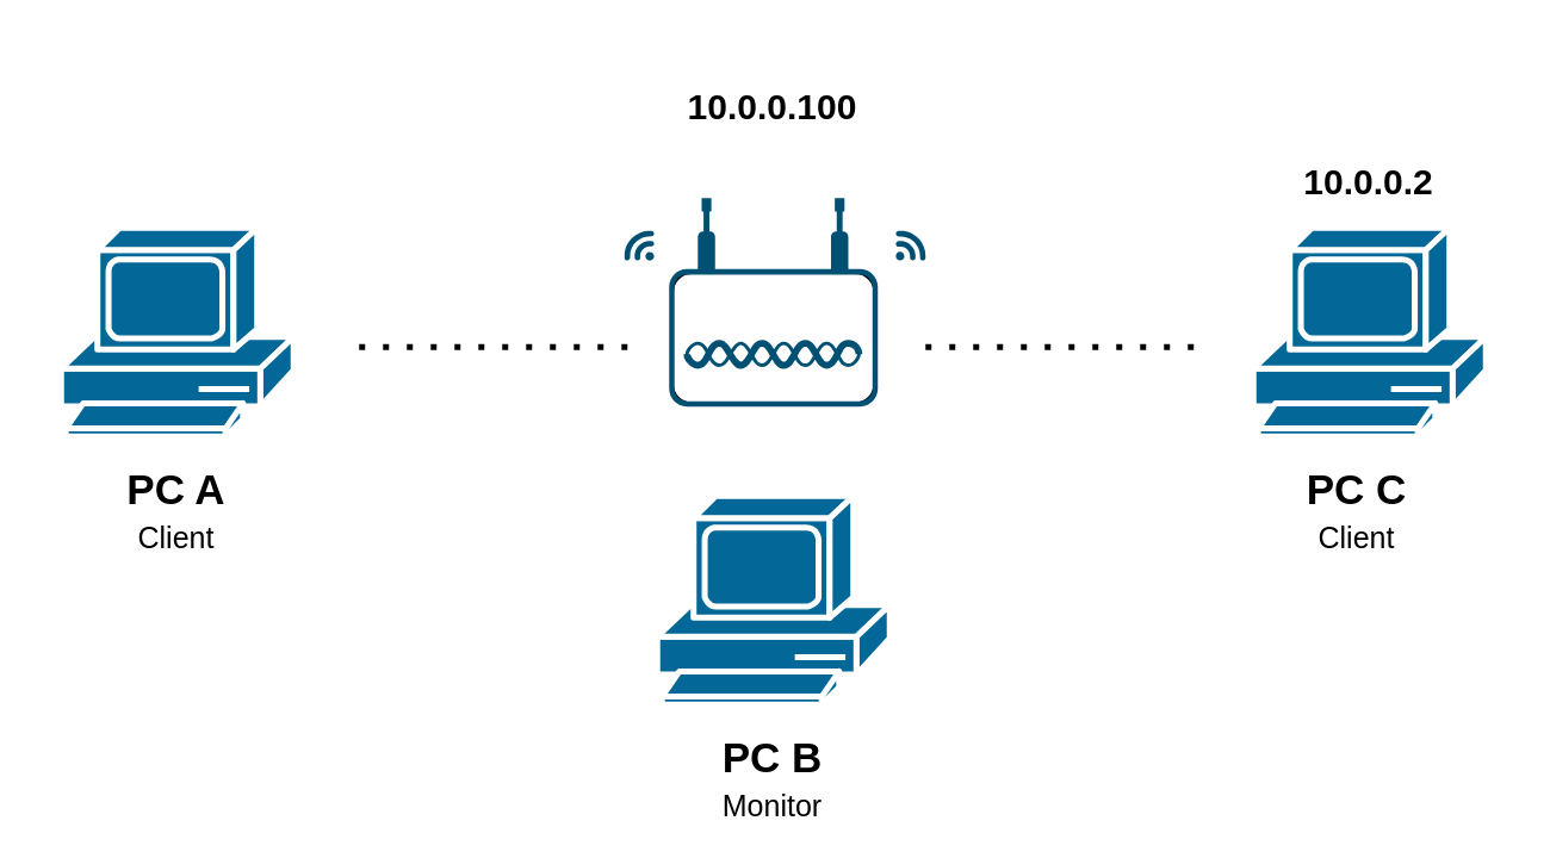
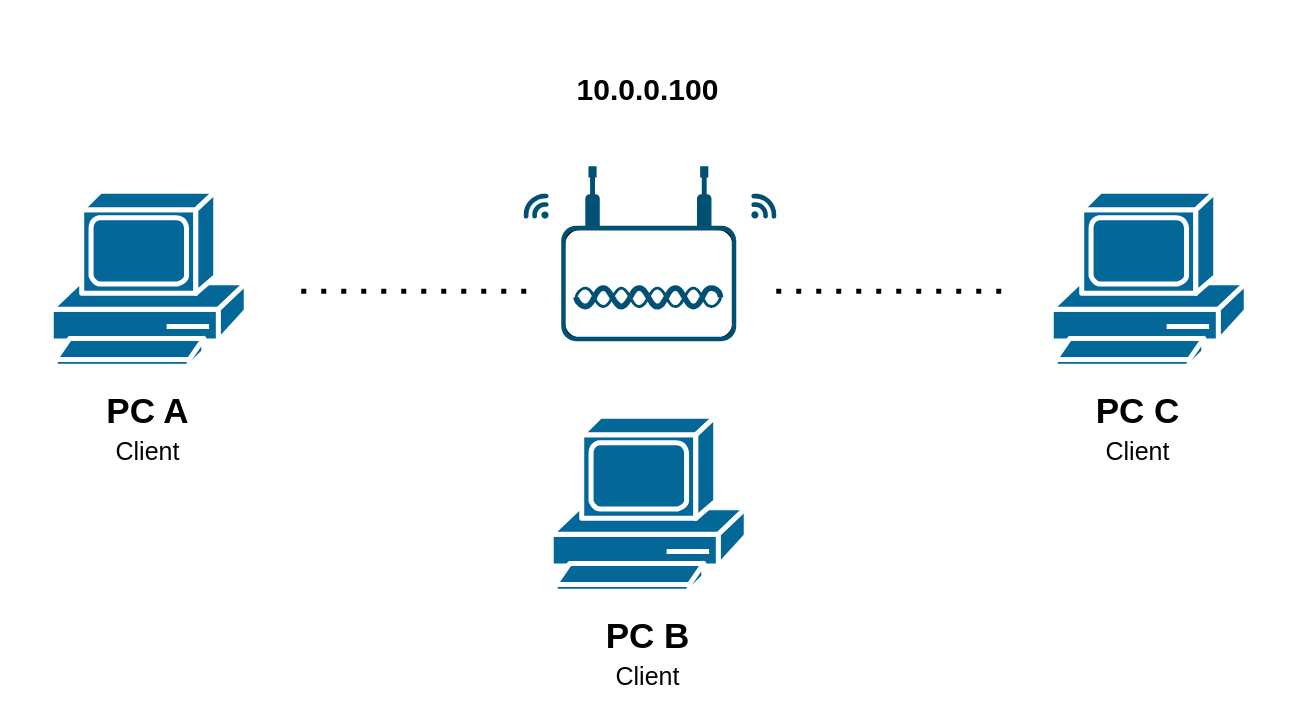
- <mxCell id="14" value="&lt;b&gt;&lt;font style=&quot;font-size: 12px;&quot;&gt;10.0.0.2&lt;/font&gt;&lt;/b&gt;" style="text;html=1;strokeColor=none;fillColor=none;align=center;verticalAlign=middle;whiteSpace=wrap;rounded=0;fontSize=10;" parent="1" vertex="1"><mxGeometry x="429" y="45" width="60" height="31" as="geometry" /></mxCell>
- <mxCell id="11" value="&lt;font style=&quot;&quot;&gt;&lt;span style=&quot;font-size: 14px;&quot;&gt;&lt;b&gt;PC B&lt;/b&gt;&lt;/span&gt;&lt;br&gt;&lt;font style=&quot;font-size: 10px;&quot;&gt;Monitor&lt;/font&gt;&lt;br&gt;&lt;/font&gt;" style="text;html=1;strokeColor=none;fillColor=none;align=center;verticalAlign=middle;whiteSpace=wrap;rounded=0;" parent="1" vertex="1"><mxGeometry x="229" y="256" width="60" height="10" as="geometry" /></mxCell>
+ <mxCell id="11" value="&lt;font style=&quot;&quot;&gt;&lt;span style=&quot;font-size: 14px;&quot;&gt;&lt;b&gt;PC B&lt;/b&gt;&lt;/span&gt;&lt;br&gt;&lt;font style=&quot;font-size: 10px;&quot;&gt;Client&lt;/font&gt;&lt;br&gt;&lt;/font&gt;" style="text;html=1;strokeColor=none;fillColor=none;align=center;verticalAlign=middle;whiteSpace=wrap;rounded=0;" parent="1" vertex="1"><mxGeometry x="229" y="256" width="60" height="10" as="geometry" /></mxCell>
